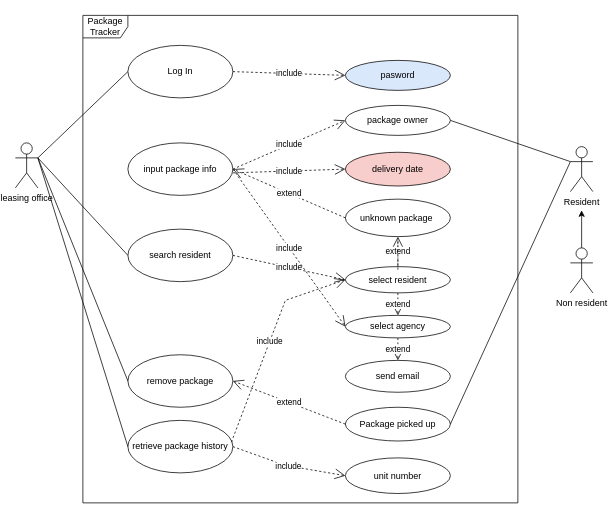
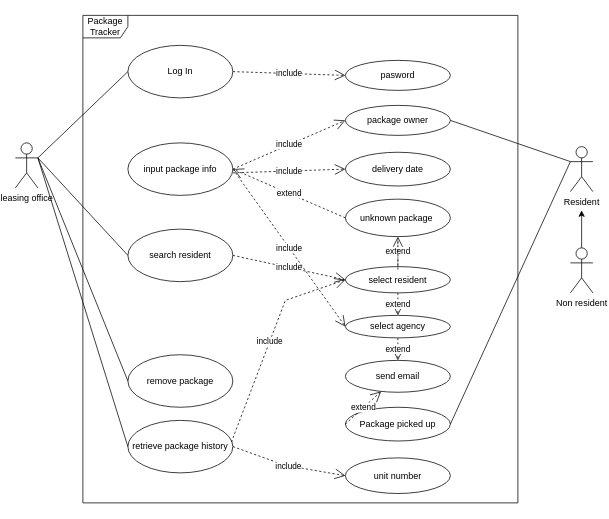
- <mxCell id="9" value="pasword" style="ellipse;whiteSpace=wrap;html=1;fillColor=#dae8fc;" parent="1" vertex="1"><mxGeometry x="460" y="80" width="140" height="40" as="geometry" /></mxCell>
+ <mxCell id="9" value="pasword" style="ellipse;whiteSpace=wrap;html=1;" parent="1" vertex="1"><mxGeometry x="460" y="80" width="140" height="40" as="geometry" /></mxCell>
- <mxCell id="36" value="delivery date" style="ellipse;whiteSpace=wrap;html=1;fillColor=#f8cecc;" parent="1" vertex="1"><mxGeometry x="460" y="202.5" width="140" height="45" as="geometry" /></mxCell>
+ <mxCell id="36" value="delivery date" style="ellipse;whiteSpace=wrap;html=1;" parent="1" vertex="1"><mxGeometry x="460" y="202.5" width="140" height="45" as="geometry" /></mxCell>
- <mxCell id="20" value="extend" style="endArrow=open;endSize=12;dashed=1;html=1;rounded=0;entryX=1;entryY=0.5;entryDx=0;entryDy=0;exitX=0;exitY=0.5;exitDx=0;exitDy=0;" parent="1" source="5" target="11" edge="1"><mxGeometry width="160" relative="1" as="geometry"><mxPoint x="330" y="295" as="sourcePoint" /><mxPoint x="470" y="315" as="targetPoint" /></mxGeometry></mxCell>
+ <mxCell id="20" value="extend" style="endArrow=open;endSize=12;dashed=1;html=1;rounded=0;exitX=0;exitY=0.5;exitDx=0;exitDy=0;" parent="1" source="5" target="7" edge="1"><mxGeometry width="160" relative="1" as="geometry"><mxPoint x="330" y="295" as="sourcePoint" /><mxPoint x="470" y="315" as="targetPoint" /></mxGeometry></mxCell>
